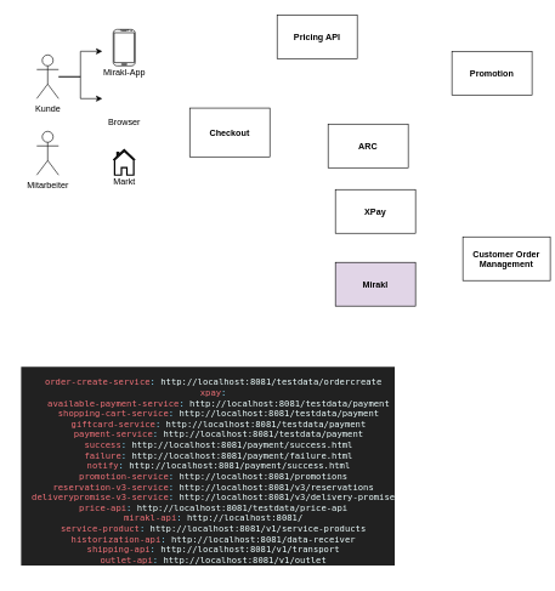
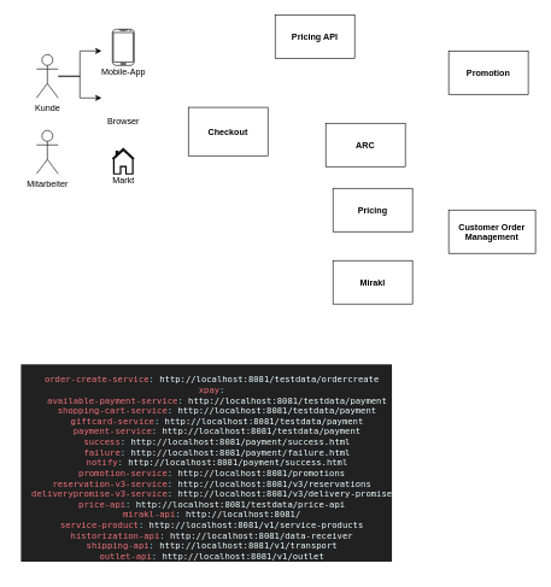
- <mxCell id="16" value="Mirakl-App" style="text;html=1;align=center;verticalAlign=middle;resizable=0;points=[];autosize=1;strokeColor=none;fillColor=none;" vertex="1" parent="14"><mxGeometry y="50" width="80" height="20" as="geometry" /></mxCell>
+ <mxCell id="16" value="Mobile-App" style="text;html=1;align=center;verticalAlign=middle;resizable=0;points=[];autosize=1;strokeColor=none;fillColor=none;" vertex="1" parent="14"><mxGeometry y="50" width="80" height="20" as="geometry" /></mxCell>
- <mxCell id="8" value="XPay" style="rounded=0;strokeColor=#000000;fontStyle=1" vertex="1" parent="1"><mxGeometry x="460" y="260" width="110" height="60" as="geometry" /></mxCell>
+ <mxCell id="8" value="Pricing" style="rounded=0;strokeColor=#000000;fontStyle=1" vertex="1" parent="1"><mxGeometry x="460" y="260" width="110" height="60" as="geometry" /></mxCell>
- <mxCell id="11" value="Customer Order&#10;Management" style="rounded=0;strokeColor=#000000;fontStyle=1" vertex="1" parent="1"><mxGeometry x="635" y="325" width="120" height="60" as="geometry" /></mxCell>
+ <mxCell id="11" value="Customer Order&#10;Management" style="rounded=0;strokeColor=#000000;fontStyle=1" vertex="1" parent="1"><mxGeometry x="620" y="290" width="120" height="60" as="geometry" /></mxCell>
- <mxCell id="10" value="Mirakl" style="rounded=0;strokeColor=#000000;fontStyle=1;fillColor=#e1d5e7;" vertex="1" parent="1"><mxGeometry x="460" y="360" width="110" height="60" as="geometry" /></mxCell>
+ <mxCell id="10" value="Mirakl" style="rounded=0;strokeColor=#000000;fontStyle=1" vertex="1" parent="1"><mxGeometry x="460" y="360" width="110" height="60" as="geometry" /></mxCell>
